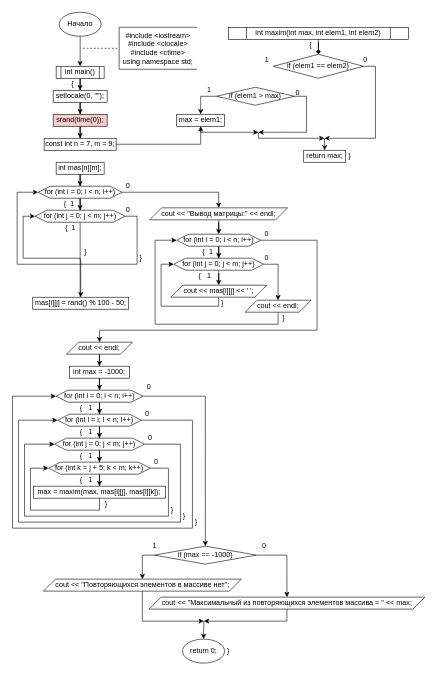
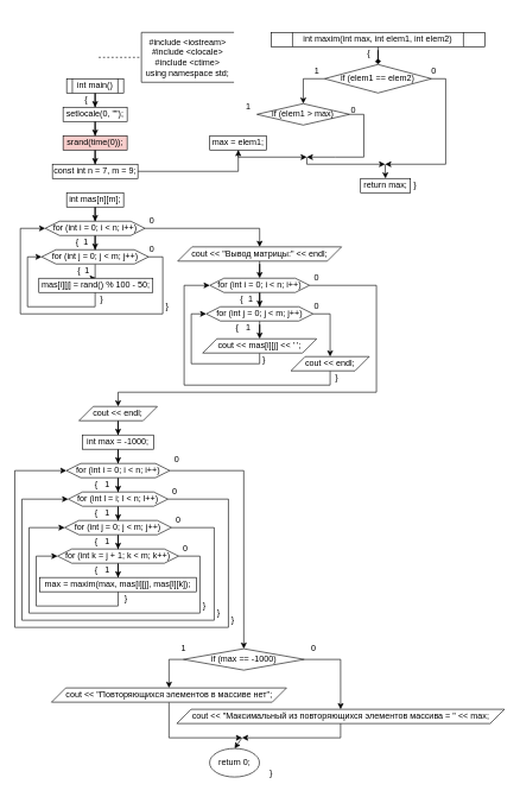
- <mxCell id="3" value="Начало" style="ellipse;whiteSpace=wrap;html=1;" parent="1" vertex="1"><mxGeometry x="98" y="20" width="70" height="40" as="geometry" /></mxCell>
- <mxCell id="2" style="edgeStyle=orthogonalEdgeStyle;rounded=0;orthogonalLoop=1;jettySize=auto;html=1;" parent="1" source="3" target="5" edge="1"><mxGeometry relative="1" as="geometry" /></mxCell>
+ <mxCell id="107" style="edgeStyle=orthogonalEdgeStyle;rounded=0;orthogonalLoop=1;jettySize=auto;html=1;entryX=0.5;entryY=0;entryDx=0;entryDy=0;" edge="1" parent="1" source="109" target="106"><mxGeometry relative="1" as="geometry"><Array as="points"><mxPoint x="425.25" y="110" /></Array></mxGeometry></mxCell>
- <mxCell id="104" style="edgeStyle=orthogonalEdgeStyle;rounded=0;orthogonalLoop=1;jettySize=auto;html=1;entryX=0.5;entryY=0;entryDx=0;entryDy=0;" edge="1" parent="1" source="106" target="111"><mxGeometry relative="1" as="geometry"><Array as="points"><mxPoint x="334.25" y="160" /></Array></mxGeometry></mxCell>
- <mxCell id="22" value="mas[i][j] = rand() % 100 - 50;" style="rounded=0;whiteSpace=wrap;html=1;" parent="1" vertex="1"><mxGeometry x="54" y="495" width="160" height="20" as="geometry" /></mxCell>
+ <mxCell id="22" value="mas[i][j] = rand() % 100 - 50;" style="rounded=0;whiteSpace=wrap;html=1;" parent="1" vertex="1"><mxGeometry x="54" y="390" width="160" height="20" as="geometry" /></mxCell>
- <mxCell id="62" value="for (int k = j + 5; k &amp;lt; m; k++)" style="shape=hexagon;perimeter=hexagonPerimeter2;whiteSpace=wrap;html=1;fixedSize=1;" vertex="1" parent="1"><mxGeometry x="80.24" y="770" width="170" height="20" as="geometry" /></mxCell>
+ <mxCell id="62" value="for (int k = j + 1; k &amp;lt; m; k++)" style="shape=hexagon;perimeter=hexagonPerimeter2;whiteSpace=wrap;html=1;fixedSize=1;" vertex="1" parent="1"><mxGeometry x="80.24" y="770" width="170" height="20" as="geometry" /></mxCell>
- <mxCell id="97" value="return 0;" style="ellipse;whiteSpace=wrap;html=1;" vertex="1" parent="1"><mxGeometry x="303.74" y="1065" width="70" height="40" as="geometry" /></mxCell>
+ <mxCell id="97" value="return 0;" style="ellipse;whiteSpace=wrap;html=1;" vertex="1" parent="1"><mxGeometry x="293.74" y="1050" width="70" height="40" as="geometry" /></mxCell>
